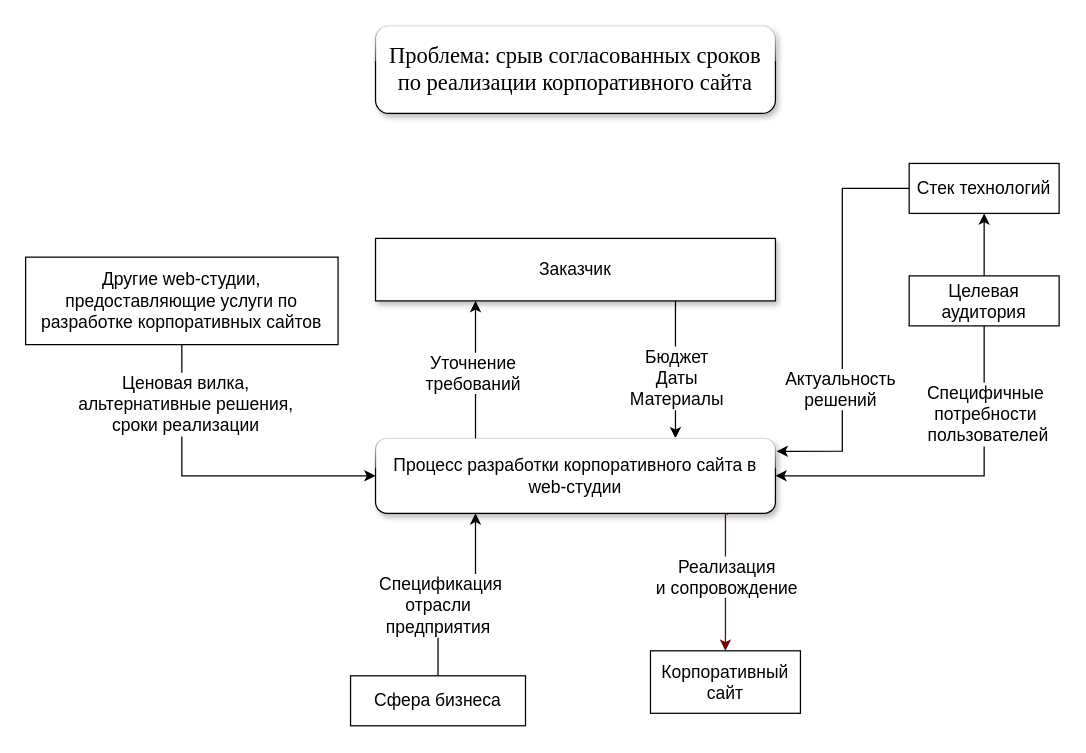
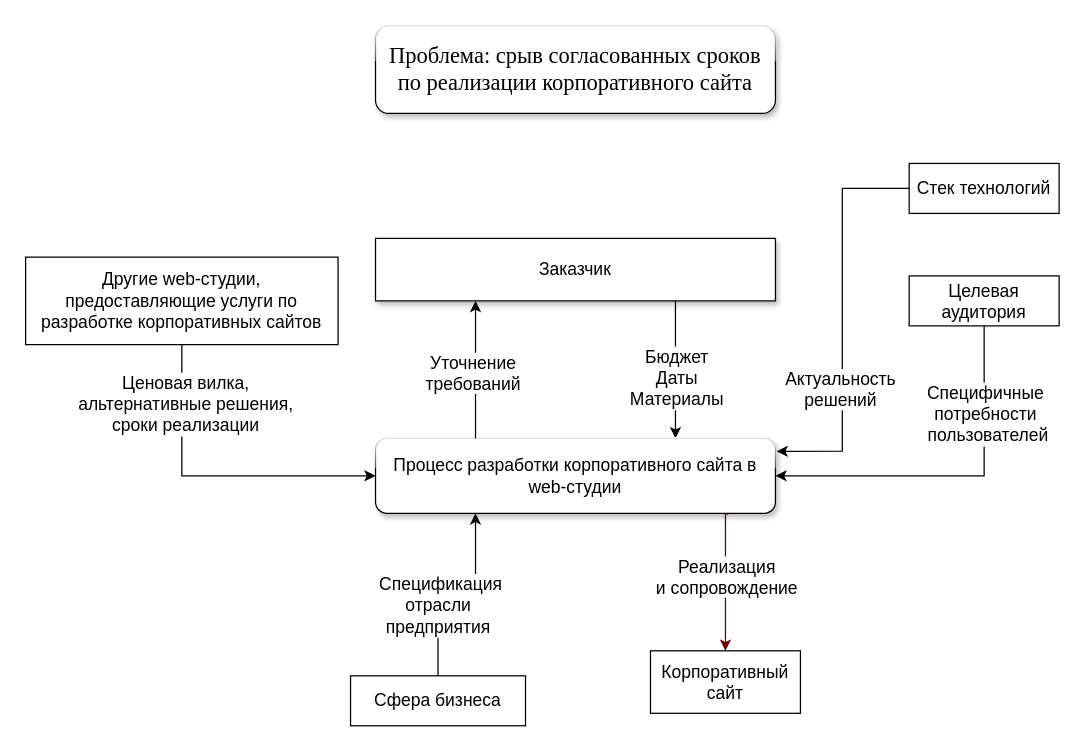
- <mxCell id="11" style="edgeStyle=orthogonalEdgeStyle;rounded=0;orthogonalLoop=1;jettySize=auto;html=1;exitX=0.5;exitY=0;exitDx=0;exitDy=0;entryX=0.5;entryY=1;entryDx=0;entryDy=0;fontSize=14;startArrow=none;startFill=0;endArrow=classic;endFill=1;" edge="1" parent="1" source="12" target="23"><mxGeometry relative="1" as="geometry" /></mxCell>
